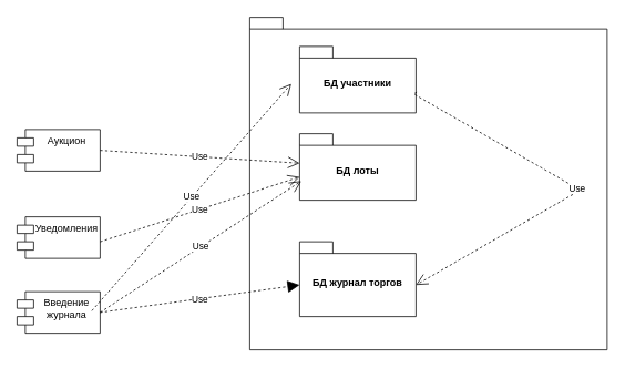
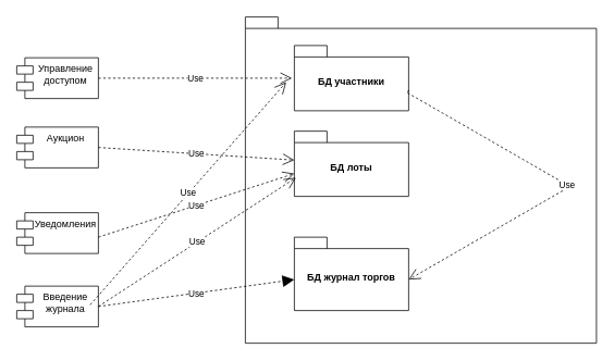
+ <mxCell id="4" value="Управление доступом" style="shape=module;align=left;spacingLeft=20;align=center;verticalAlign=top;whiteSpace=wrap;html=1;" vertex="1" parent="1"><mxGeometry x="20" y="70" width="100" height="50" as="geometry" /></mxCell>
+ <mxCell id="10" value="Use" style="endArrow=open;endSize=12;dashed=1;html=1;rounded=0;exitX=1;exitY=0.5;exitDx=0;exitDy=0;entryX=-0.021;entryY=0.5;entryDx=0;entryDy=0;entryPerimeter=0;" edge="1" parent="1" source="4" target="7"><mxGeometry width="160" relative="1" as="geometry"><mxPoint x="-110" y="420" as="sourcePoint" /><mxPoint x="50" y="420" as="targetPoint" /></mxGeometry></mxCell>
